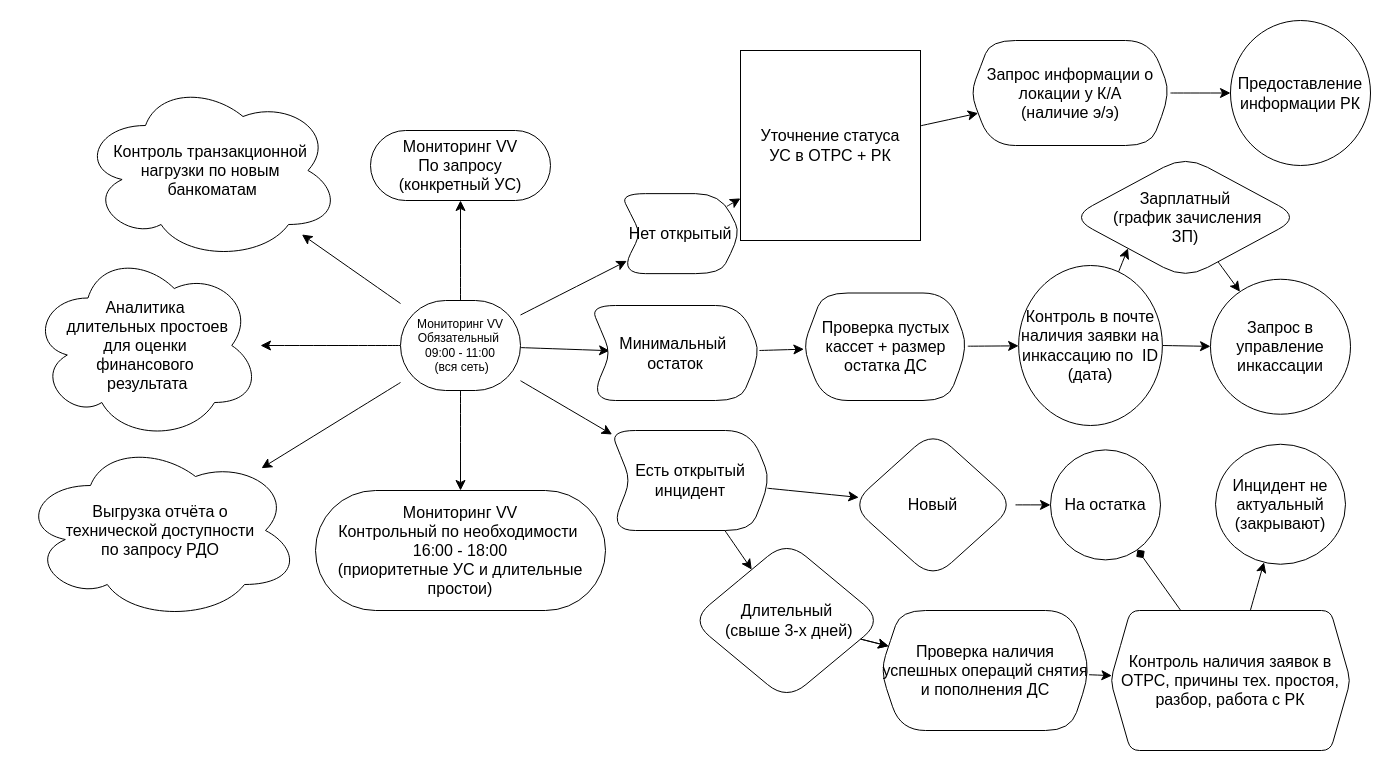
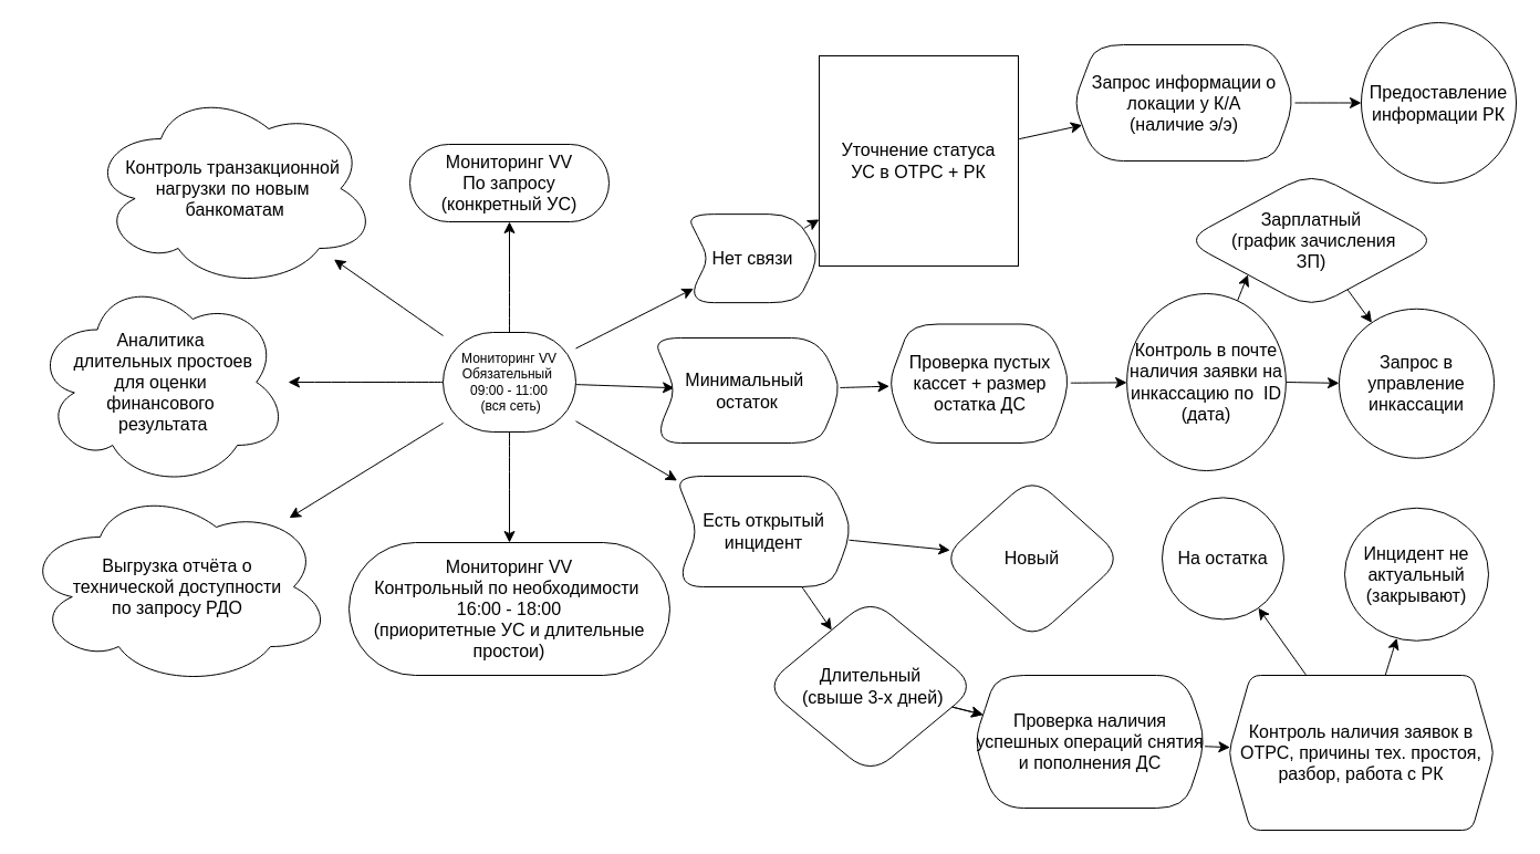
- <mxCell id="16" value="Нет открытый" style="shape=step;perimeter=stepPerimeter;whiteSpace=wrap;html=1;fixedSize=1;rounded=1;arcSize=50;fontSize=16;" vertex="1" parent="1"><mxGeometry x="620" y="193.13" width="120" height="80" as="geometry" /></mxCell>
+ <mxCell id="16" value="Нет связи" style="shape=step;perimeter=stepPerimeter;whiteSpace=wrap;html=1;fixedSize=1;rounded=1;arcSize=50;fontSize=16;" vertex="1" parent="1"><mxGeometry x="620" y="193.13" width="120" height="80" as="geometry" /></mxCell>
- <mxCell id="3" value="Инцидент не актуальный (закрывают)" style="ellipse;whiteSpace=wrap;html=1;fontSize=16;rounded=1;arcSize=18;" vertex="1" parent="1"><mxGeometry x="1215" y="443.75" width="130" height="120" as="geometry" /></mxCell>
+ <mxCell id="3" value="Инцидент не актуальный (закрывают)" style="ellipse;whiteSpace=wrap;html=1;fontSize=16;rounded=1;arcSize=18;" vertex="1" parent="1"><mxGeometry x="1215" y="458.75" width="130" height="120" as="geometry" /></mxCell>
- <mxCell id="28" value="" style="edgeStyle=none;curved=1;rounded=0;orthogonalLoop=1;jettySize=auto;html=1;fontSize=12;startSize=8;endSize=8;" edge="1" parent="1" source="29" target="33"><mxGeometry relative="1" as="geometry" /></mxCell>
- <mxCell id="30" value="" style="edgeStyle=none;curved=1;rounded=0;orthogonalLoop=1;jettySize=auto;html=1;fontSize=12;startSize=8;endSize=8;endArrow=diamond;" edge="1" parent="1" source="32" target="33"><mxGeometry relative="1" as="geometry" /></mxCell>
+ <mxCell id="30" value="" style="edgeStyle=none;curved=1;rounded=0;orthogonalLoop=1;jettySize=auto;html=1;fontSize=12;startSize=8;endSize=8;" edge="1" parent="1" source="32" target="33"><mxGeometry relative="1" as="geometry" /></mxCell>
